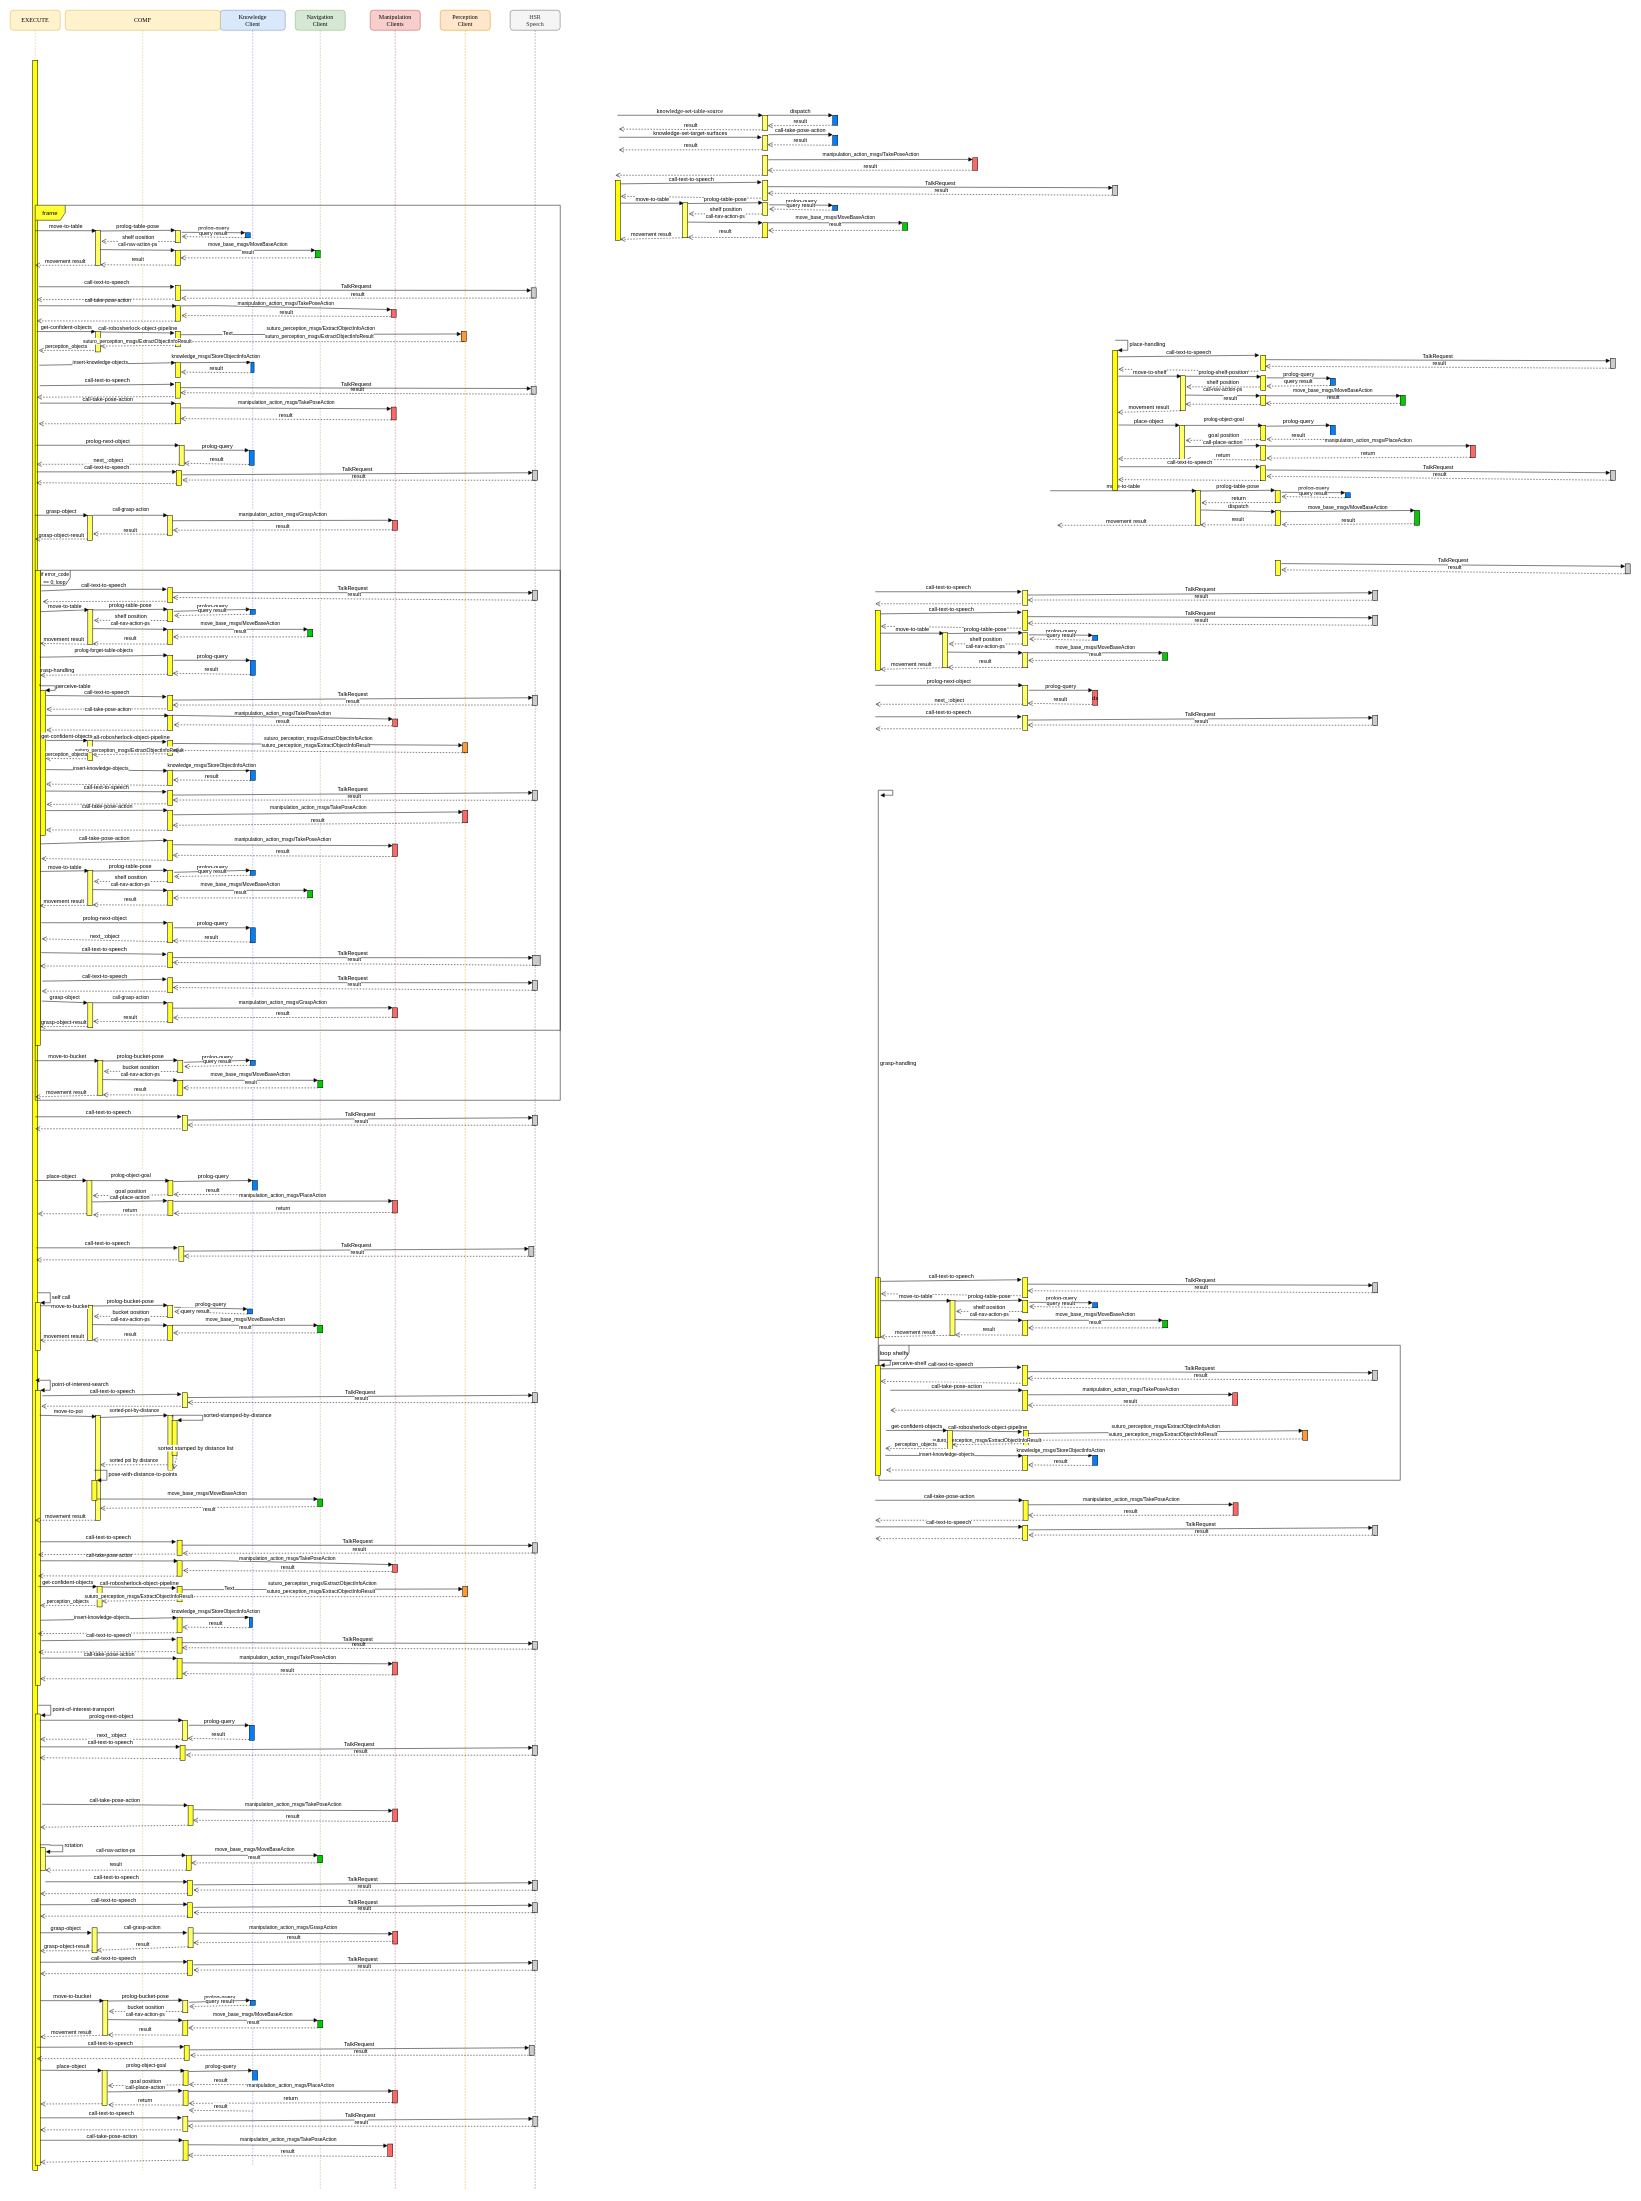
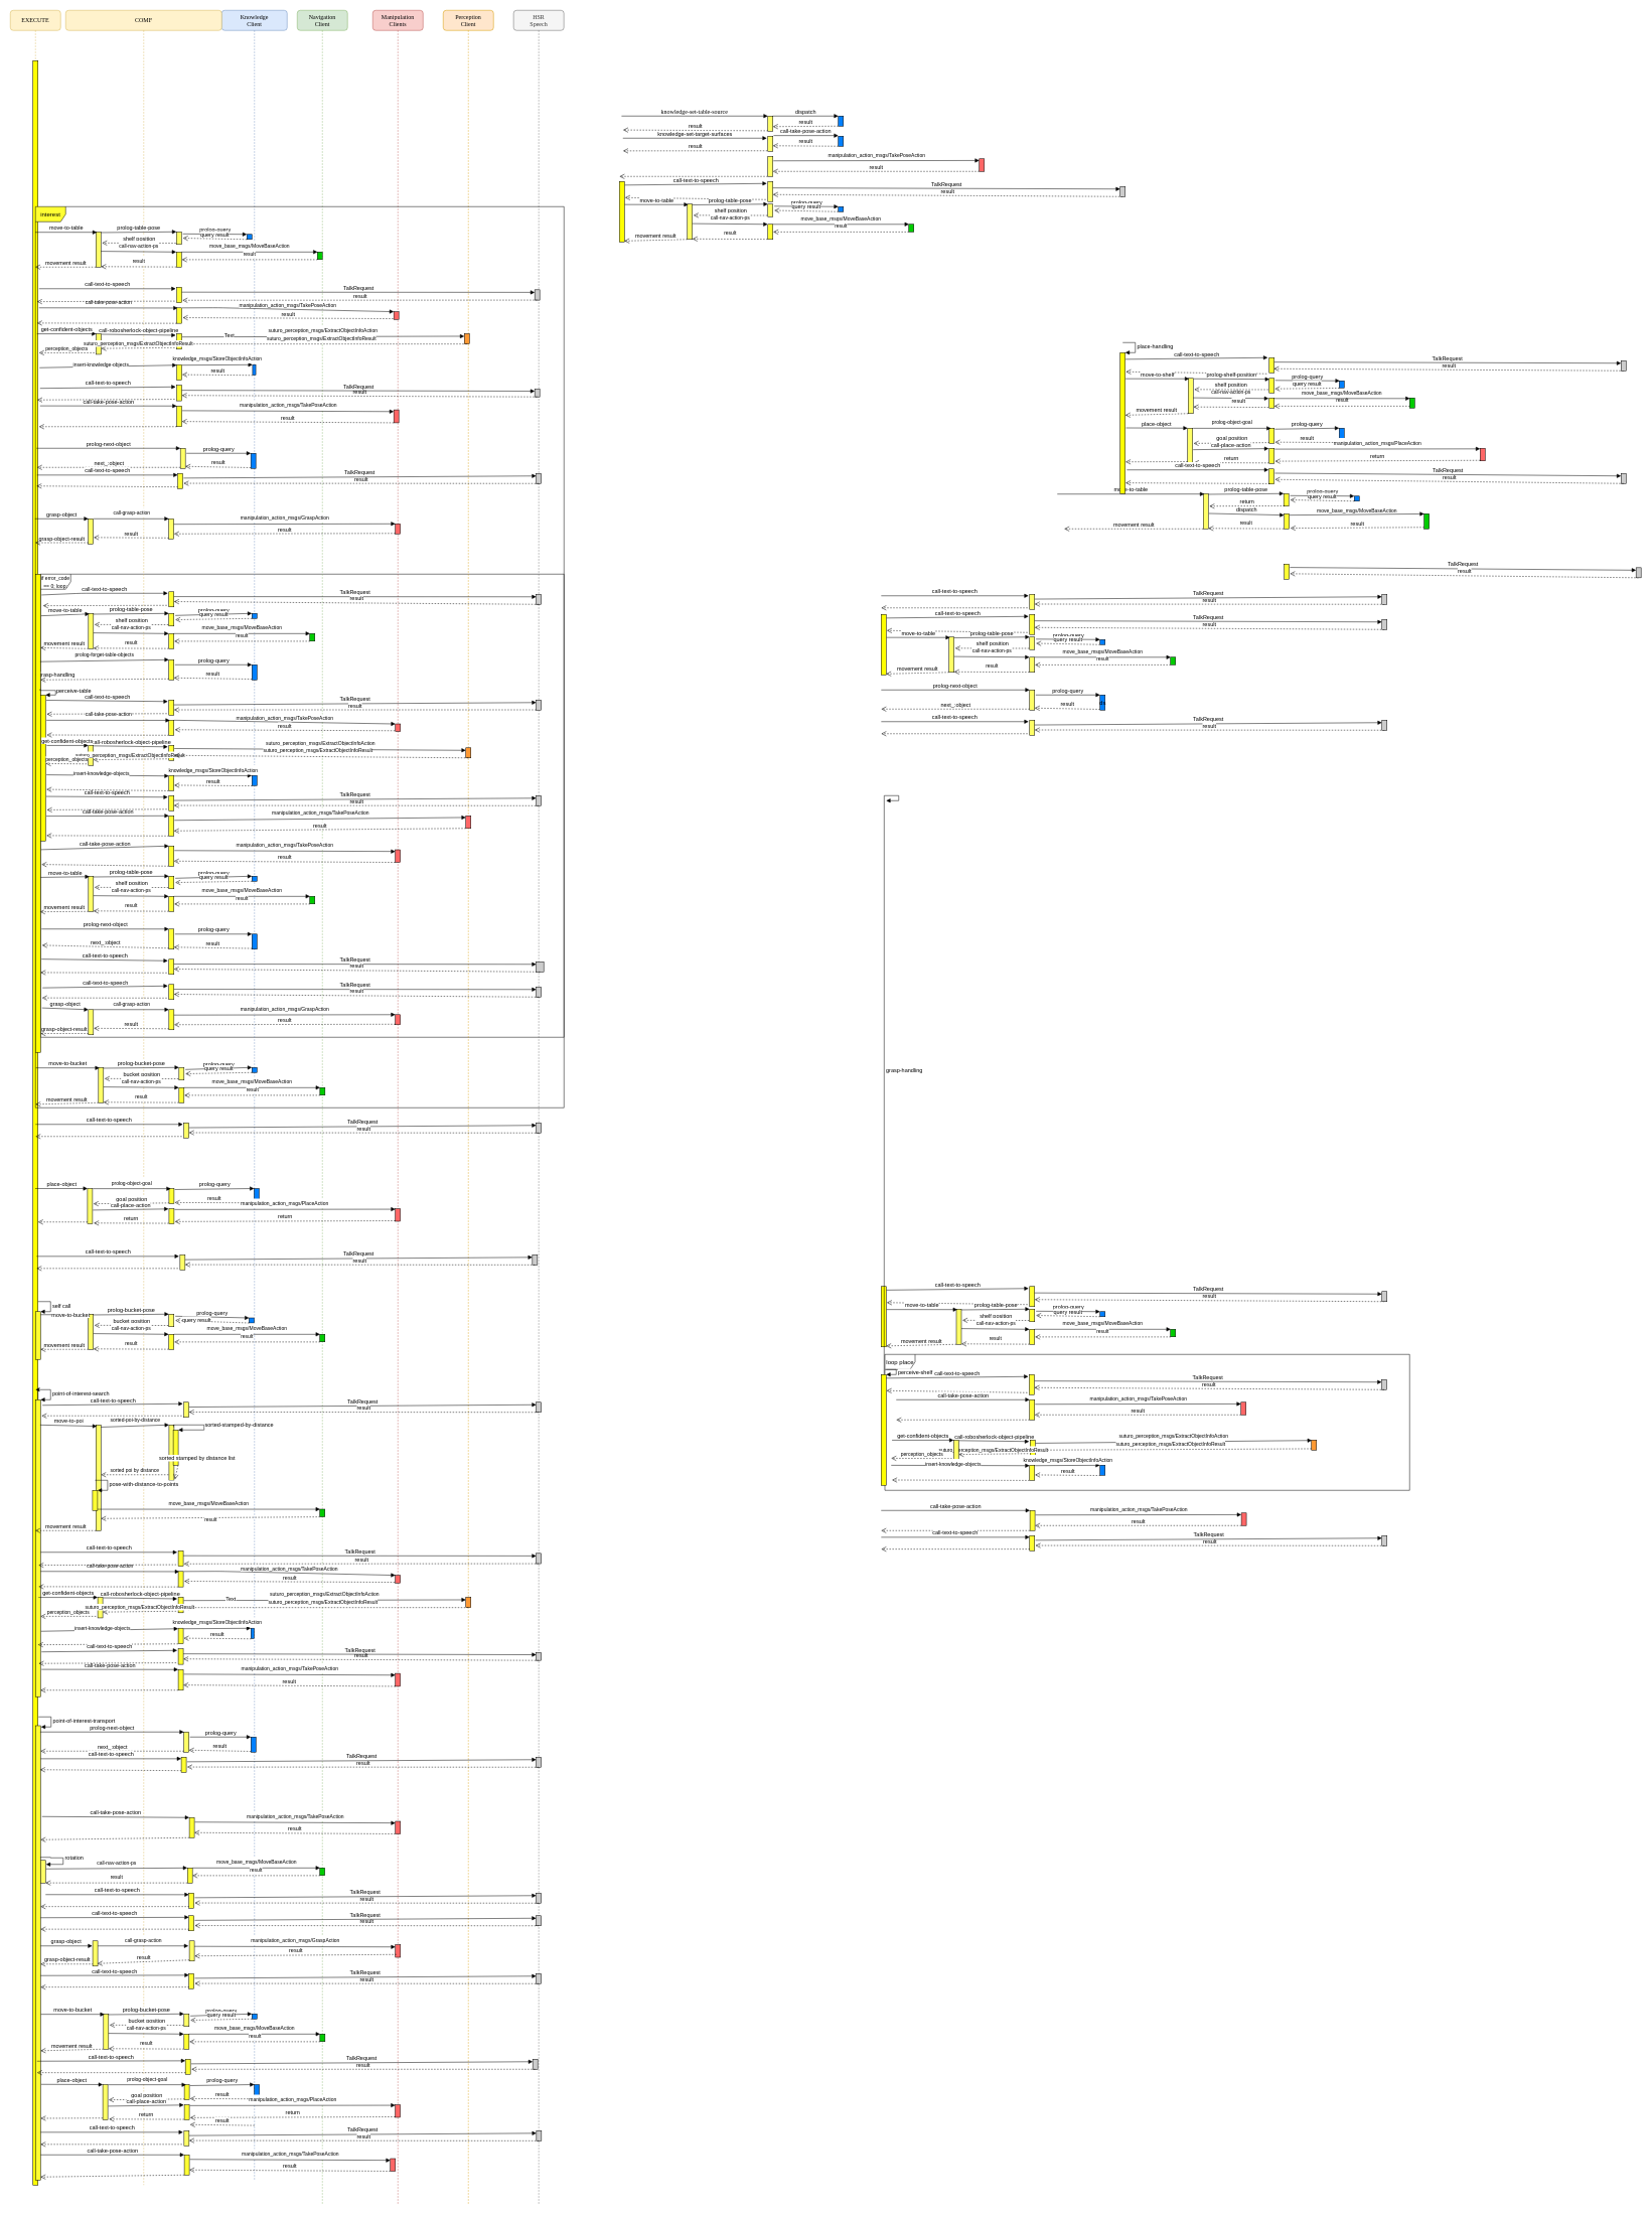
- <mxCell id="427" value="frame" style="shape=umlFrame;whiteSpace=wrap;html=1;fillColor=#FFFF33;" parent="1" vertex="1"><mxGeometry x="70" y="410" width="1050" height="1790" as="geometry" /></mxCell>
+ <mxCell id="427" value="interest" style="shape=umlFrame;whiteSpace=wrap;html=1;fillColor=#FFFF33;" parent="1" vertex="1"><mxGeometry x="70" y="410" width="1050" height="1790" as="geometry" /></mxCell>
- <mxCell id="163" value="ds" style="html=1;points=[];perimeter=orthogonalPerimeter;fillColor=#ff6666;" parent="1" vertex="1"><mxGeometry x="2185" y="1380" width="10" height="30" as="geometry" /></mxCell>
+ <mxCell id="163" value="ds" style="html=1;points=[];perimeter=orthogonalPerimeter;fillColor=#007FFF;" parent="1" vertex="1"><mxGeometry x="2185" y="1380" width="10" height="30" as="geometry" /></mxCell>
- <mxCell id="166" value="loop shelfs" style="shape=umlFrame;whiteSpace=wrap;html=1;" parent="1" vertex="1"><mxGeometry x="1757.5" y="2690" width="1042.5" height="270" as="geometry" /></mxCell>
+ <mxCell id="166" value="loop place" style="shape=umlFrame;whiteSpace=wrap;html=1;" parent="1" vertex="1"><mxGeometry x="1757.5" y="2690" width="1042.5" height="270" as="geometry" /></mxCell>
